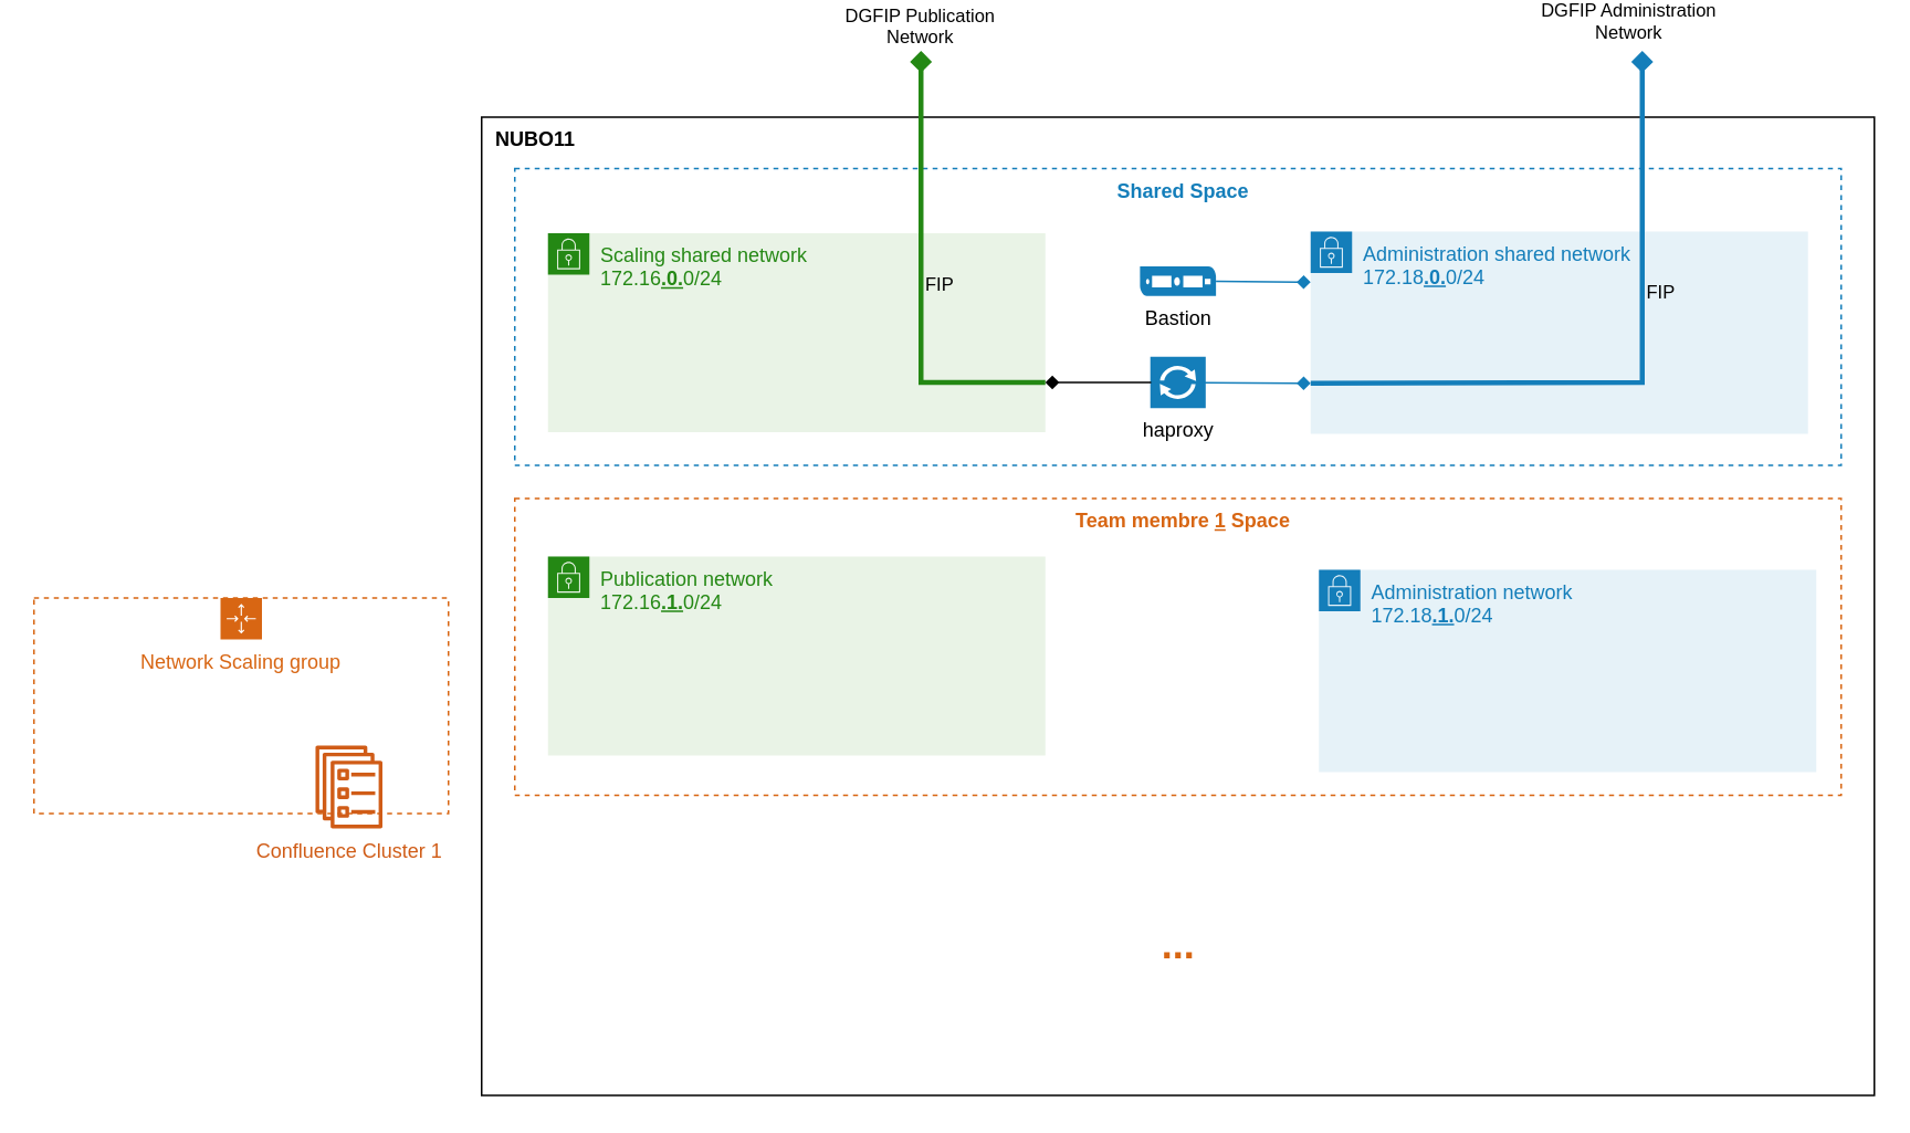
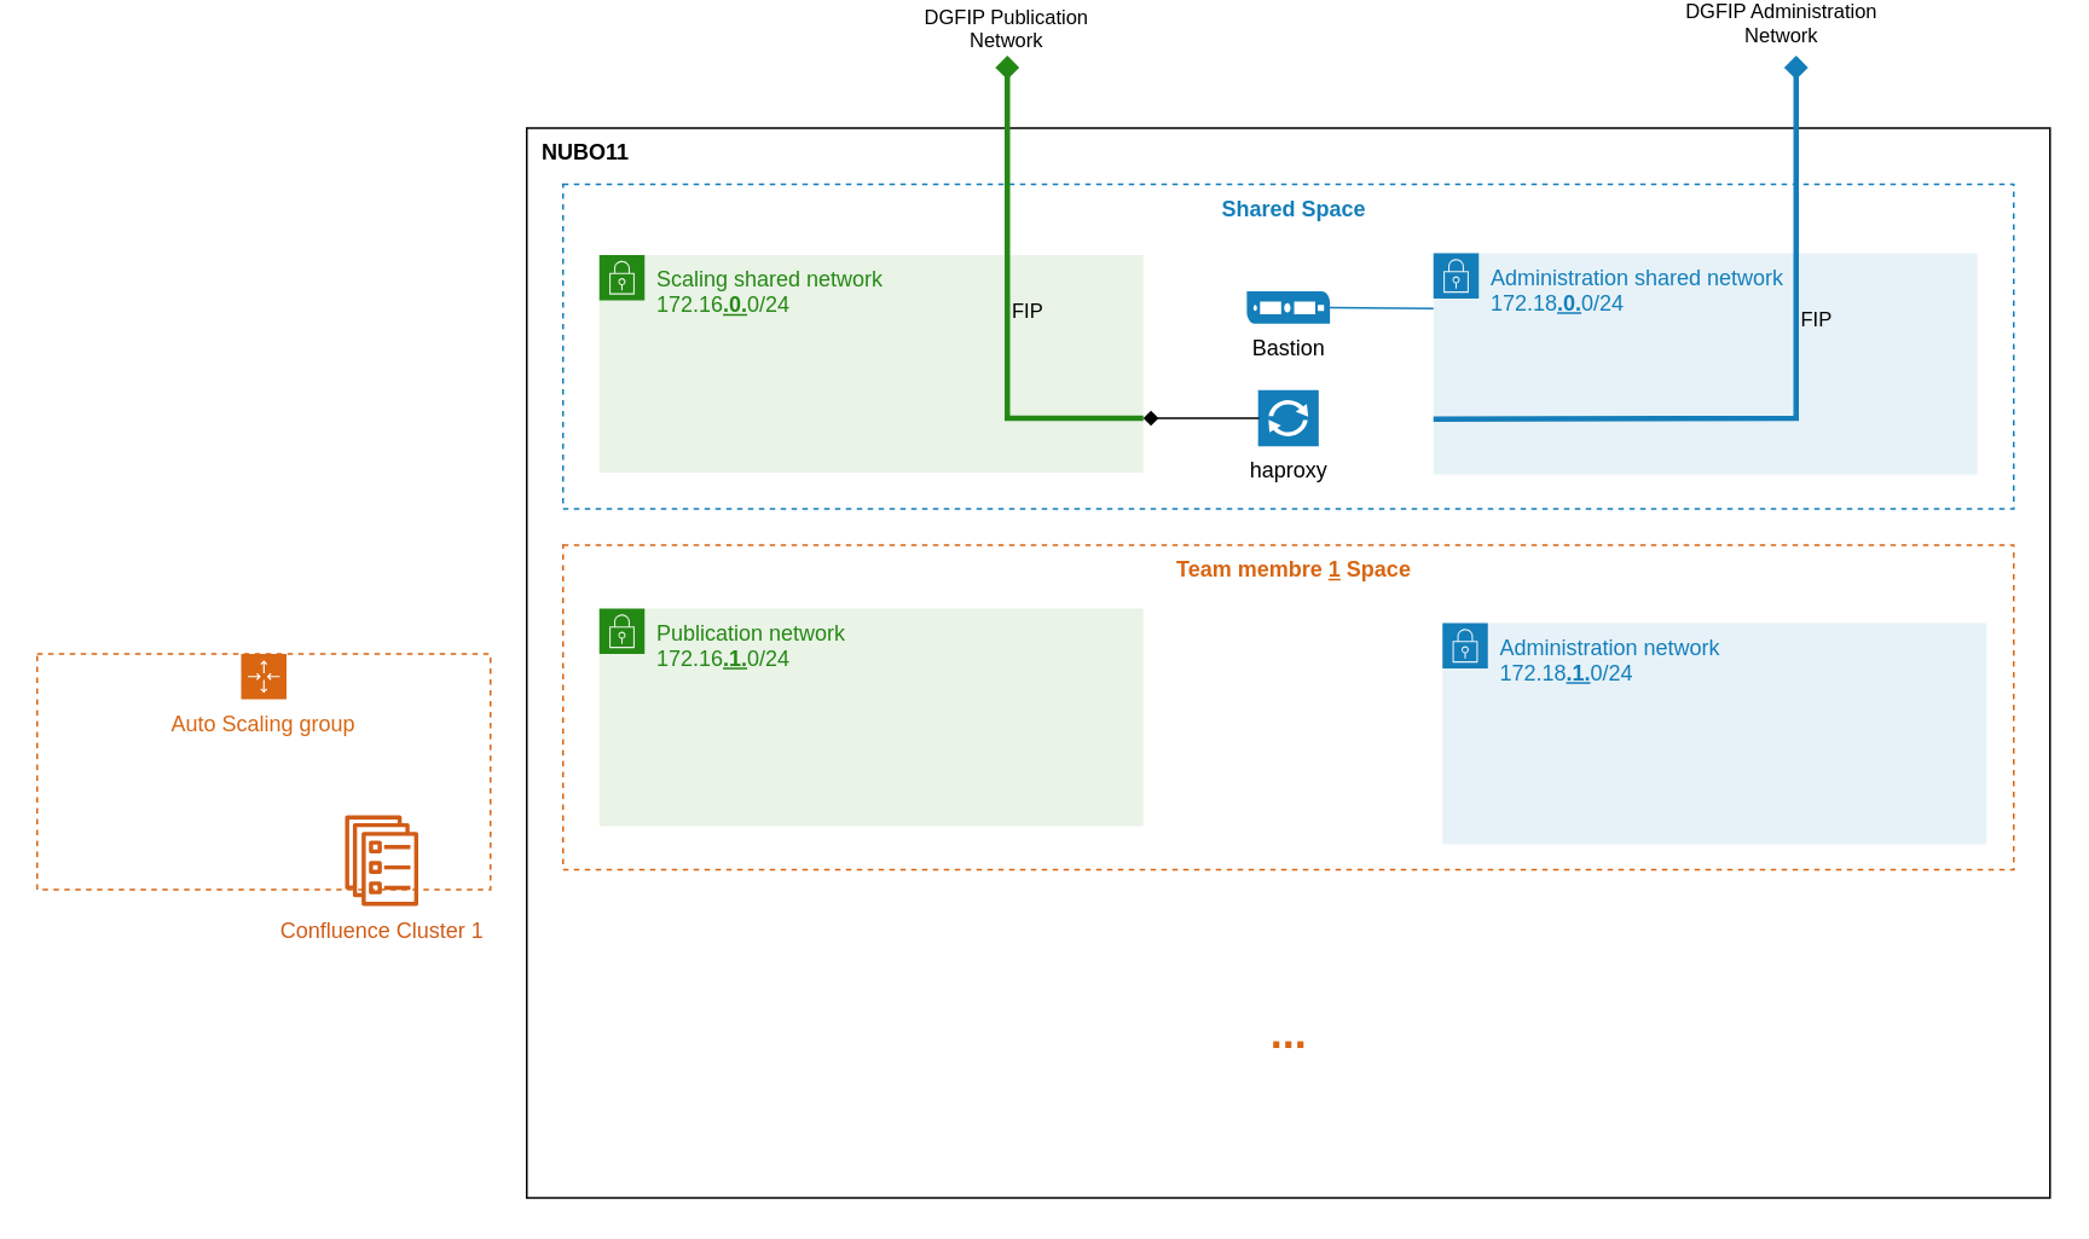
- <mxCell id="13" value="" style="endArrow=diamond;html=1;rounded=0;entryX=0;entryY=0.25;entryDx=0;entryDy=0;endFill=1;strokeColor=#147EBA;" edge="1" parent="1" source="11" target="7"><mxGeometry width="50" height="50" relative="1" as="geometry"><mxPoint x="740" y="200" as="sourcePoint" /><mxPoint x="790" y="150" as="targetPoint" /></mxGeometry></mxCell>
+ <mxCell id="13" value="" style="endArrow=none;html=1;rounded=0;entryX=0;entryY=0.25;entryDx=0;entryDy=0;endFill=1;strokeColor=#147EBA;" edge="1" parent="1" source="11" target="7"><mxGeometry width="50" height="50" relative="1" as="geometry"><mxPoint x="740" y="200" as="sourcePoint" /><mxPoint x="790" y="150" as="targetPoint" /></mxGeometry></mxCell>
- <mxCell id="14" value="" style="endArrow=diamond;html=1;rounded=0;endFill=1;entryX=0;entryY=0.75;entryDx=0;entryDy=0;strokeColor=#147EBA;" edge="1" parent="1" source="12" target="7"><mxGeometry width="50" height="50" relative="1" as="geometry"><mxPoint x="730" y="221" as="sourcePoint" /><mxPoint x="790" y="215" as="targetPoint" /></mxGeometry></mxCell>
- <mxCell id="8" value="Network Scaling group" style="points=[[0,0],[0.25,0],[0.5,0],[0.75,0],[1,0],[1,0.25],[1,0.5],[1,0.75],[1,1],[0.75,1],[0.5,1],[0.25,1],[0,1],[0,0.75],[0,0.5],[0,0.25]];outlineConnect=0;gradientColor=none;html=1;whiteSpace=wrap;fontSize=12;fontStyle=0;shape=mxgraph.aws4.groupCenter;grIcon=mxgraph.aws4.group_auto_scaling_group;grStroke=1;strokeColor=#D86613;fillColor=none;verticalAlign=top;align=center;fontColor=#D86613;dashed=1;spacingTop=25;" parent="1" vertex="1"><mxGeometry x="20" y="350" width="250" height="130" as="geometry" /></mxCell>
+ <mxCell id="8" value="Auto Scaling group" style="points=[[0,0],[0.25,0],[0.5,0],[0.75,0],[1,0],[1,0.25],[1,0.5],[1,0.75],[1,1],[0.75,1],[0.5,1],[0.25,1],[0,1],[0,0.75],[0,0.5],[0,0.25]];outlineConnect=0;gradientColor=none;html=1;whiteSpace=wrap;fontSize=12;fontStyle=0;shape=mxgraph.aws4.groupCenter;grIcon=mxgraph.aws4.group_auto_scaling_group;grStroke=1;strokeColor=#D86613;fillColor=none;verticalAlign=top;align=center;fontColor=#D86613;dashed=1;spacingTop=25;" parent="1" vertex="1"><mxGeometry x="20" y="350" width="250" height="130" as="geometry" /></mxCell>
